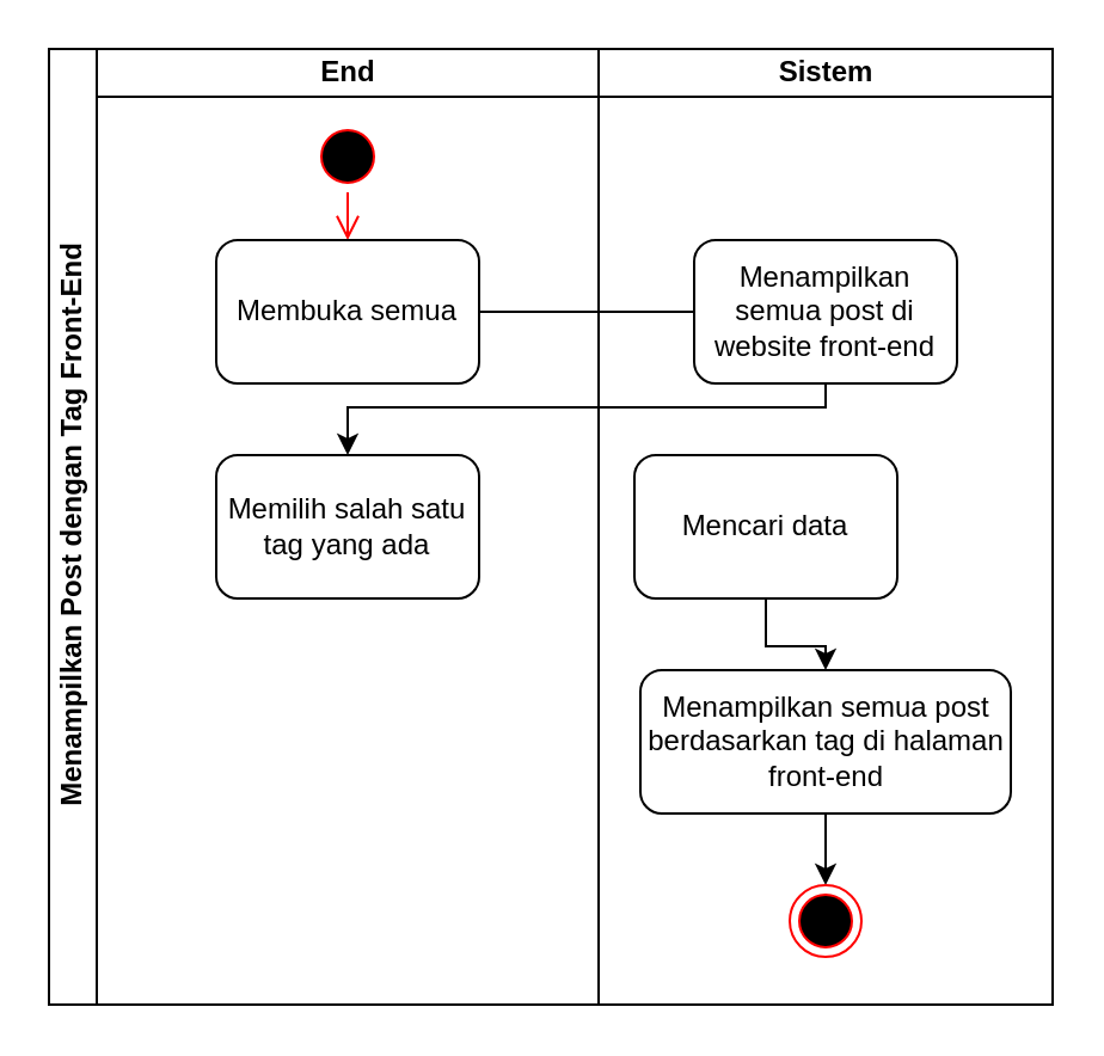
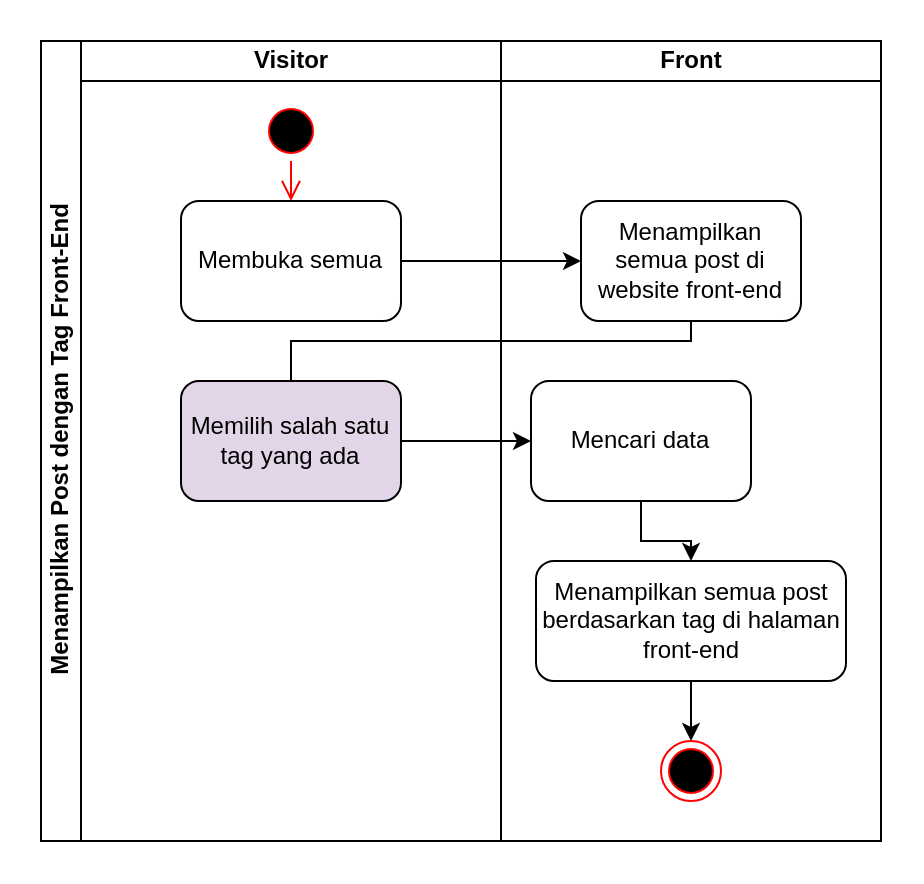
- <mxCell id="3" value="End" style="swimlane;html=1;startSize=20;" parent="2" vertex="1"><mxGeometry x="20" width="210" height="400" as="geometry" /></mxCell>
+ <mxCell id="3" value="Visitor" style="swimlane;html=1;startSize=20;" parent="2" vertex="1"><mxGeometry x="20" width="210" height="400" as="geometry" /></mxCell>
- <mxCell id="8" value="Sistem" style="swimlane;html=1;startSize=20;" parent="2" vertex="1"><mxGeometry x="230" width="190" height="400" as="geometry" /></mxCell>
+ <mxCell id="8" value="Front" style="swimlane;html=1;startSize=20;" parent="2" vertex="1"><mxGeometry x="230" width="190" height="400" as="geometry" /></mxCell>
- <mxCell id="15" style="edgeStyle=orthogonalEdgeStyle;rounded=0;orthogonalLoop=1;jettySize=auto;html=1;endArrow=none;" parent="2" source="6" target="11" edge="1"><mxGeometry relative="1" as="geometry" /></mxCell>
+ <mxCell id="15" style="edgeStyle=orthogonalEdgeStyle;rounded=0;orthogonalLoop=1;jettySize=auto;html=1;" parent="2" source="6" target="11" edge="1"><mxGeometry relative="1" as="geometry" /></mxCell>
- <mxCell id="16" style="edgeStyle=orthogonalEdgeStyle;rounded=0;orthogonalLoop=1;jettySize=auto;html=1;entryX=0.5;entryY=0;entryDx=0;entryDy=0;exitX=0.5;exitY=1;exitDx=0;exitDy=0;" edge="1" parent="2" source="11" target="5"><mxGeometry relative="1" as="geometry"><Array as="points"><mxPoint x="325" y="150" /><mxPoint x="125" y="150" /></Array></mxGeometry></mxCell>
+ <mxCell id="16" style="edgeStyle=orthogonalEdgeStyle;rounded=0;orthogonalLoop=1;jettySize=auto;html=1;entryX=0.5;entryY=0;entryDx=0;entryDy=0;exitX=0.5;exitY=1;exitDx=0;exitDy=0;endArrow=none;" edge="1" parent="2" source="11" target="5"><mxGeometry relative="1" as="geometry"><Array as="points"><mxPoint x="325" y="150" /><mxPoint x="125" y="150" /></Array></mxGeometry></mxCell>
- <mxCell id="5" value="Memilih salah satu tag yang ada" style="rounded=1;whiteSpace=wrap;html=1;" vertex="1" parent="3"><mxGeometry x="50" y="170" width="110" height="60" as="geometry" /></mxCell>
+ <mxCell id="5" value="Memilih salah satu tag yang ada" style="rounded=1;whiteSpace=wrap;html=1;fillColor=#e1d5e7;" vertex="1" parent="3"><mxGeometry x="50" y="170" width="110" height="60" as="geometry" /></mxCell>
+ <mxCell id="17" style="edgeStyle=orthogonalEdgeStyle;rounded=0;orthogonalLoop=1;jettySize=auto;html=1;entryX=0;entryY=0.5;entryDx=0;entryDy=0;" edge="1" parent="2" source="5" target="13"><mxGeometry relative="1" as="geometry" /></mxCell>
